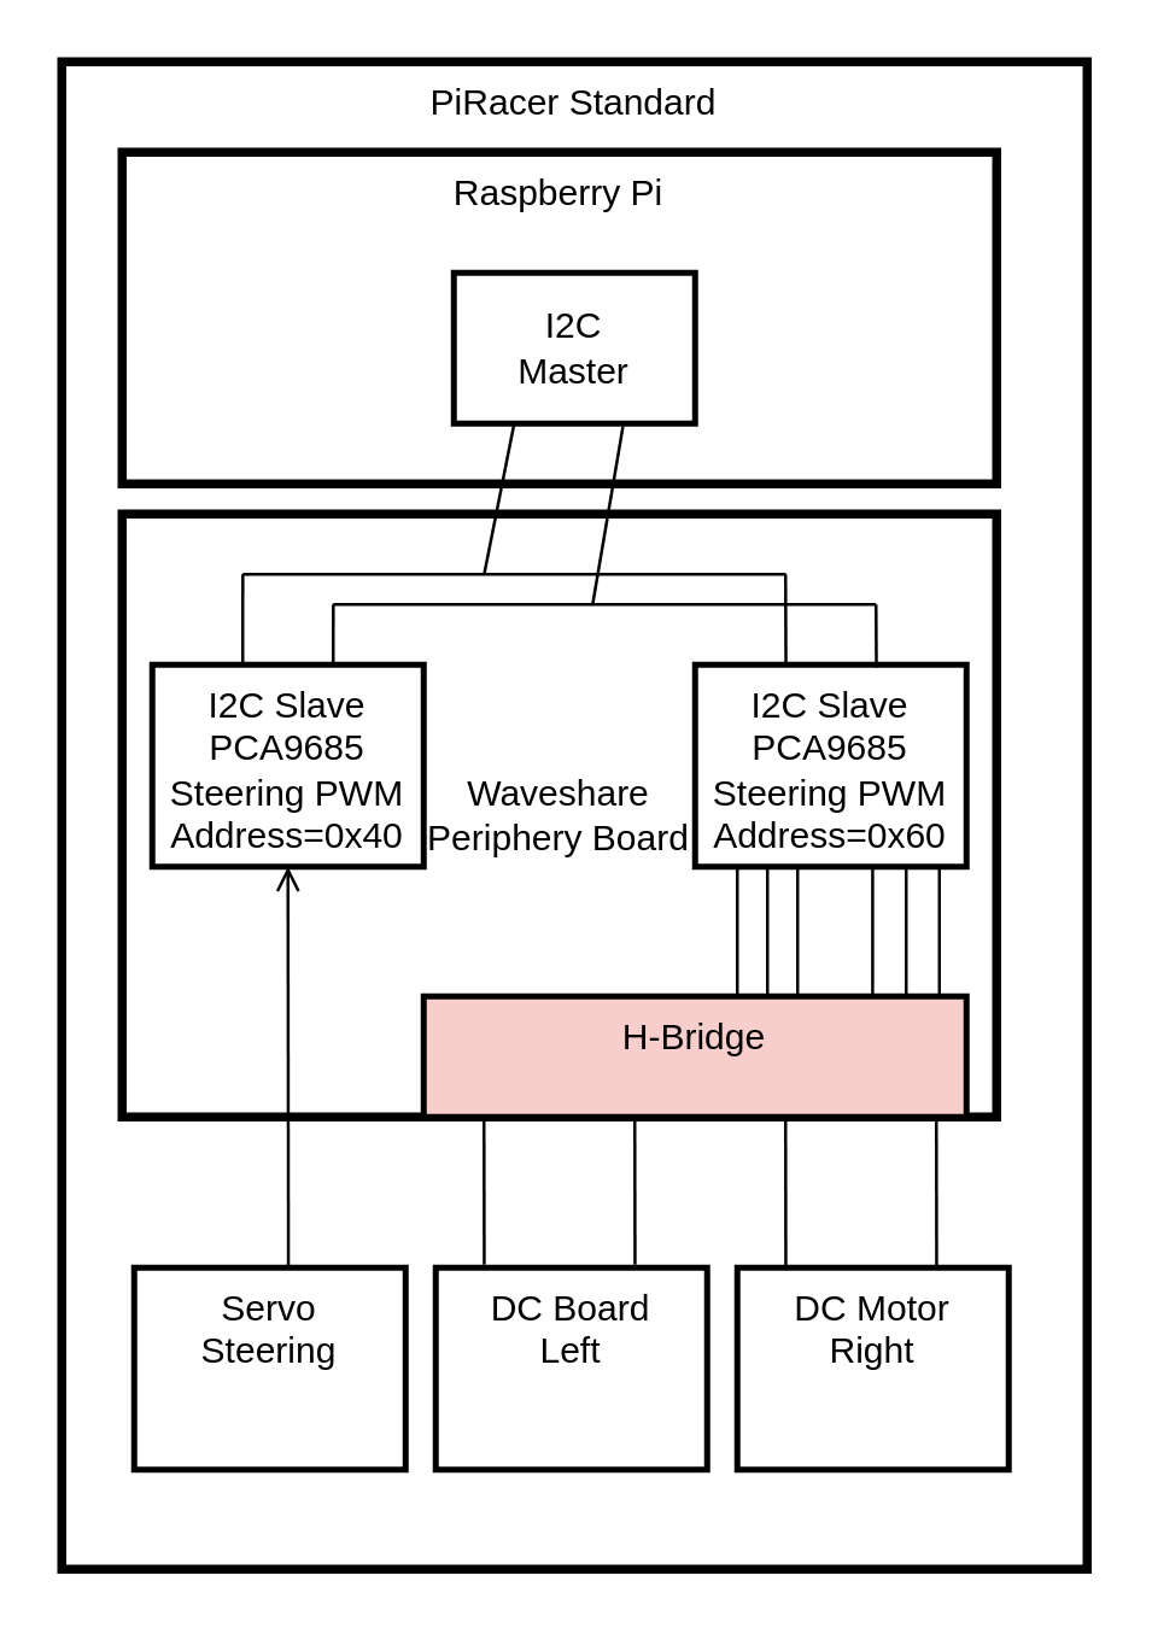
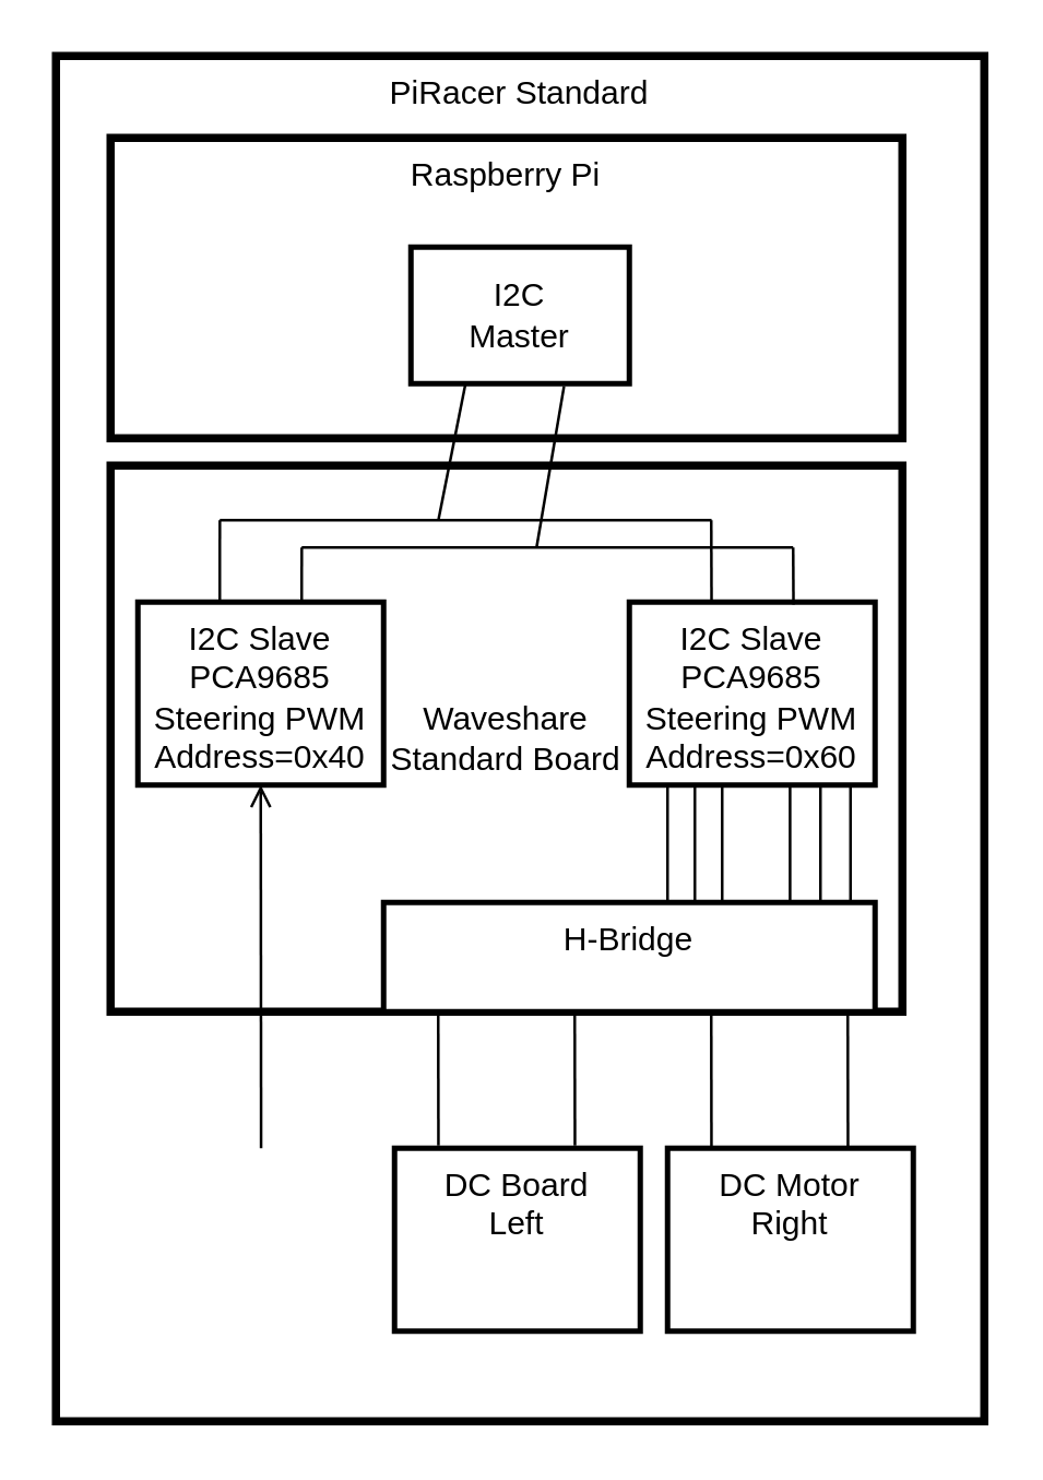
- <mxCell id="4" value="Waveshare&lt;br&gt;Periphery Board" style="rounded=0;whiteSpace=wrap;html=1;verticalAlign=middle;strokeWidth=3;" vertex="1" parent="1"><mxGeometry x="40" y="170" width="290" height="200" as="geometry" /></mxCell>
+ <mxCell id="4" value="Waveshare&lt;br&gt;Standard Board" style="rounded=0;whiteSpace=wrap;html=1;verticalAlign=middle;strokeWidth=3;" vertex="1" parent="1"><mxGeometry x="40" y="170" width="290" height="200" as="geometry" /></mxCell>
- <mxCell id="20" value="H-Bridge" style="rounded=0;whiteSpace=wrap;html=1;verticalAlign=top;strokeWidth=2;fillColor=#f8cecc;" vertex="1" parent="1"><mxGeometry x="140" y="330" width="180" height="40" as="geometry" /></mxCell>
+ <mxCell id="20" value="H-Bridge" style="rounded=0;whiteSpace=wrap;html=1;verticalAlign=top;strokeWidth=2;" vertex="1" parent="1"><mxGeometry x="140" y="330" width="180" height="40" as="geometry" /></mxCell>
- <mxCell id="16" value="Servo&lt;br&gt;Steering" style="rounded=0;whiteSpace=wrap;html=1;verticalAlign=top;strokeWidth=2;" vertex="1" parent="1"><mxGeometry x="44" y="420" width="90" height="67" as="geometry" /></mxCell>
